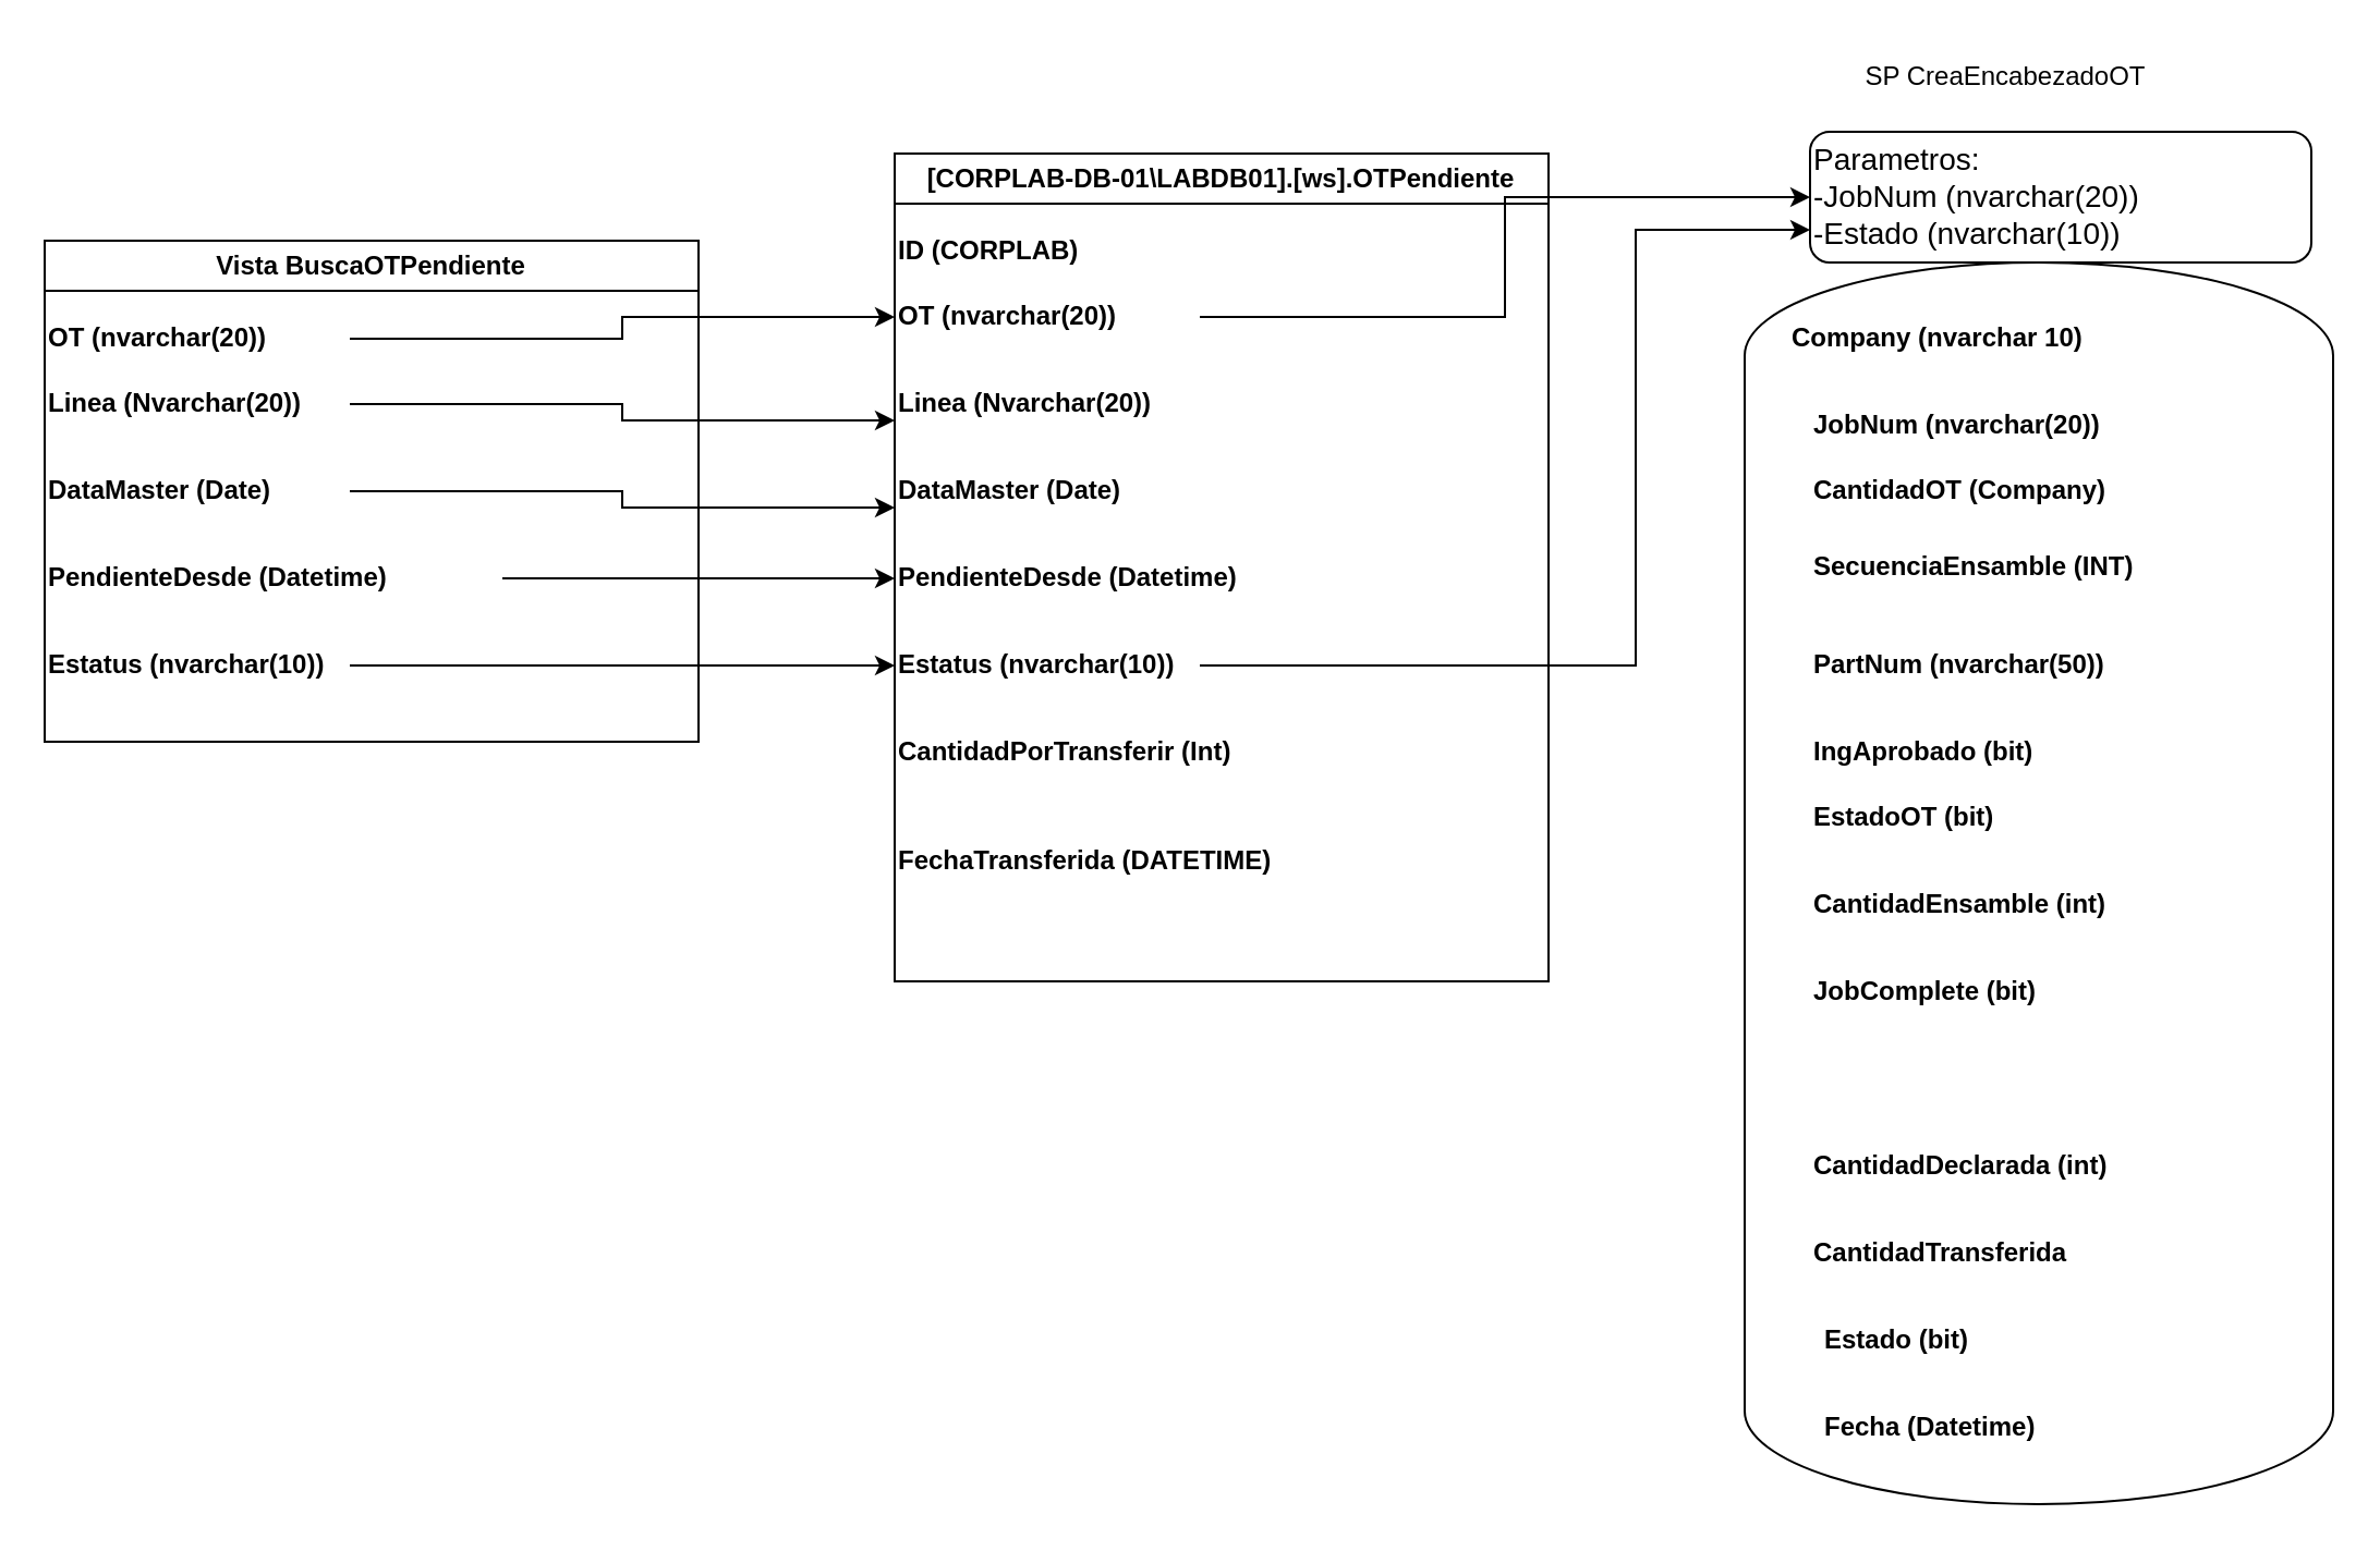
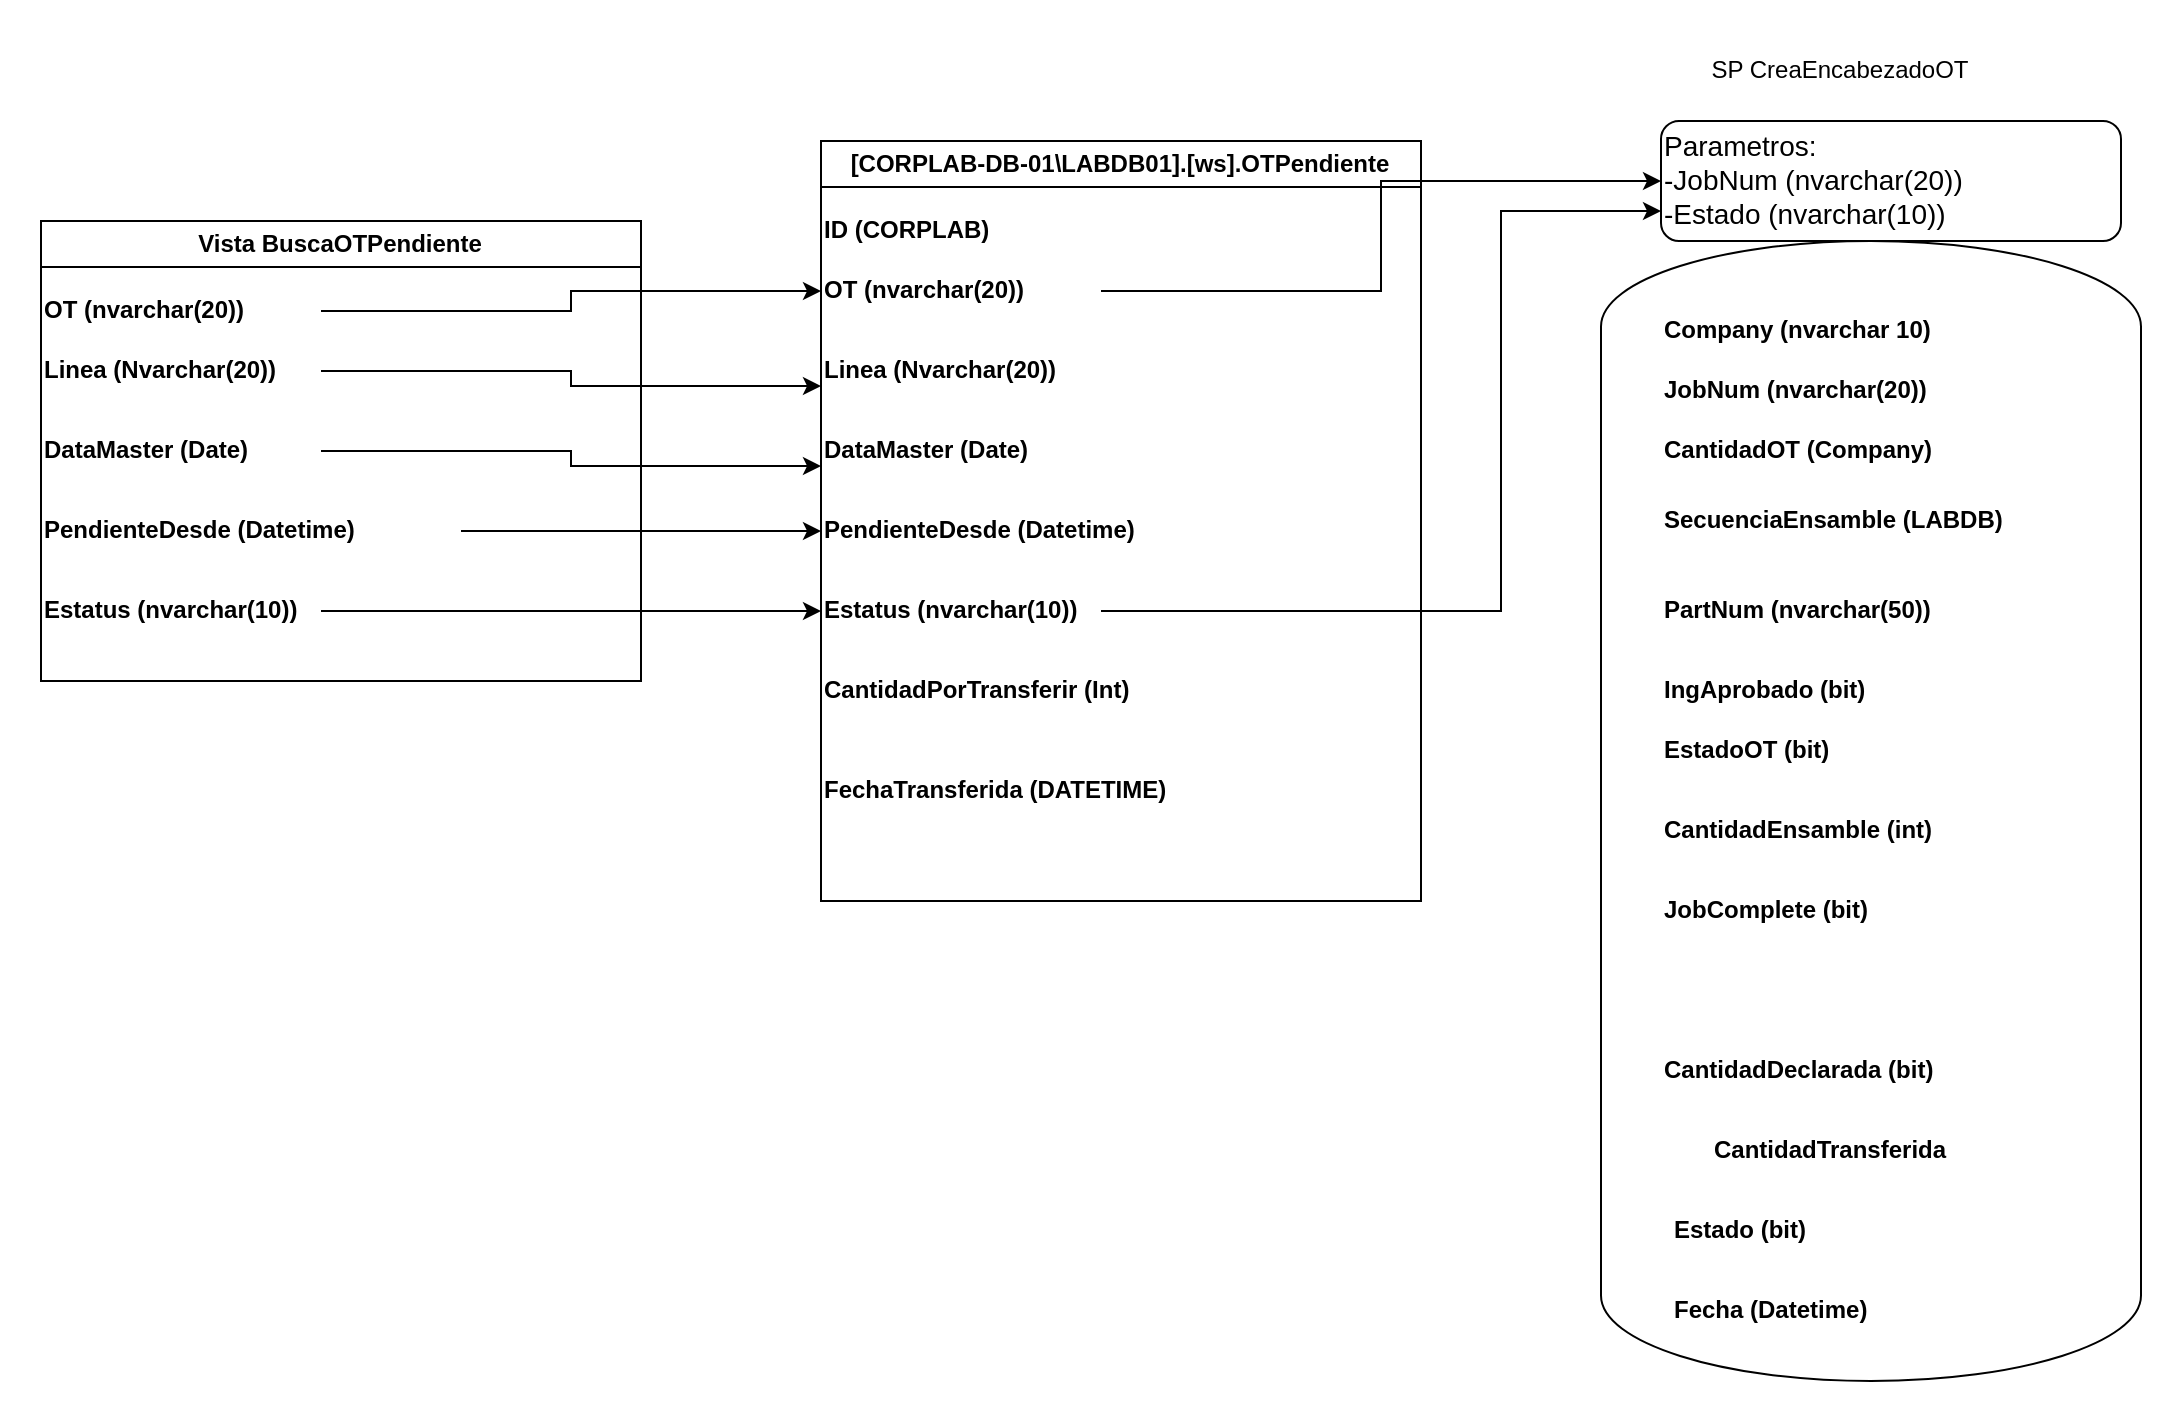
- <mxCell id="24" value="Company (nvarchar 10)" style="text;strokeColor=none;align=left;fillColor=none;html=1;verticalAlign=middle;whiteSpace=wrap;rounded=0;fontStyle=1" vertex="1" parent="1"><mxGeometry x="820" y="140" width="140" height="30" as="geometry" /></mxCell>
+ <mxCell id="24" value="Company (nvarchar 10)" style="text;strokeColor=none;align=left;fillColor=none;html=1;verticalAlign=middle;whiteSpace=wrap;rounded=0;fontStyle=1" vertex="1" parent="1"><mxGeometry x="830" y="150" width="140" height="30" as="geometry" /></mxCell>
- <mxCell id="27" value="SecuenciaEnsamble (INT)" style="text;strokeColor=none;align=left;fillColor=none;html=1;verticalAlign=middle;whiteSpace=wrap;rounded=0;fontStyle=1" vertex="1" parent="1"><mxGeometry x="830" y="245" width="190" height="30" as="geometry" /></mxCell>
+ <mxCell id="27" value="SecuenciaEnsamble (LABDB)" style="text;strokeColor=none;align=left;fillColor=none;html=1;verticalAlign=middle;whiteSpace=wrap;rounded=0;fontStyle=1" vertex="1" parent="1"><mxGeometry x="830" y="245" width="190" height="30" as="geometry" /></mxCell>
- <mxCell id="33" value="CantidadDeclarada (int)" style="text;strokeColor=none;align=left;fillColor=none;html=1;verticalAlign=middle;whiteSpace=wrap;rounded=0;fontStyle=1" vertex="1" parent="1"><mxGeometry x="830" y="520" width="200" height="30" as="geometry" /></mxCell>
+ <mxCell id="33" value="CantidadDeclarada (bit)" style="text;strokeColor=none;align=left;fillColor=none;html=1;verticalAlign=middle;whiteSpace=wrap;rounded=0;fontStyle=1" vertex="1" parent="1"><mxGeometry x="830" y="520" width="200" height="30" as="geometry" /></mxCell>
- <mxCell id="34" value="CantidadTransferida" style="text;strokeColor=none;align=left;fillColor=none;html=1;verticalAlign=middle;whiteSpace=wrap;rounded=0;fontStyle=1" vertex="1" parent="1"><mxGeometry x="830" y="560" width="200" height="30" as="geometry" /></mxCell>
+ <mxCell id="34" value="CantidadTransferida" style="text;strokeColor=none;align=left;fillColor=none;html=1;verticalAlign=middle;whiteSpace=wrap;rounded=0;fontStyle=1" vertex="1" parent="1"><mxGeometry x="855" y="560" width="200" height="30" as="geometry" /></mxCell>
